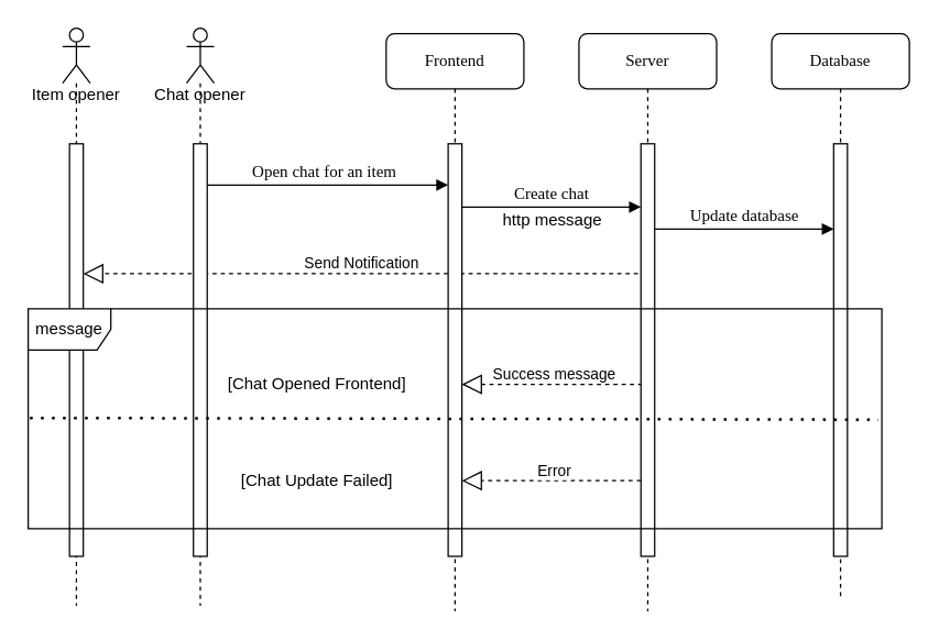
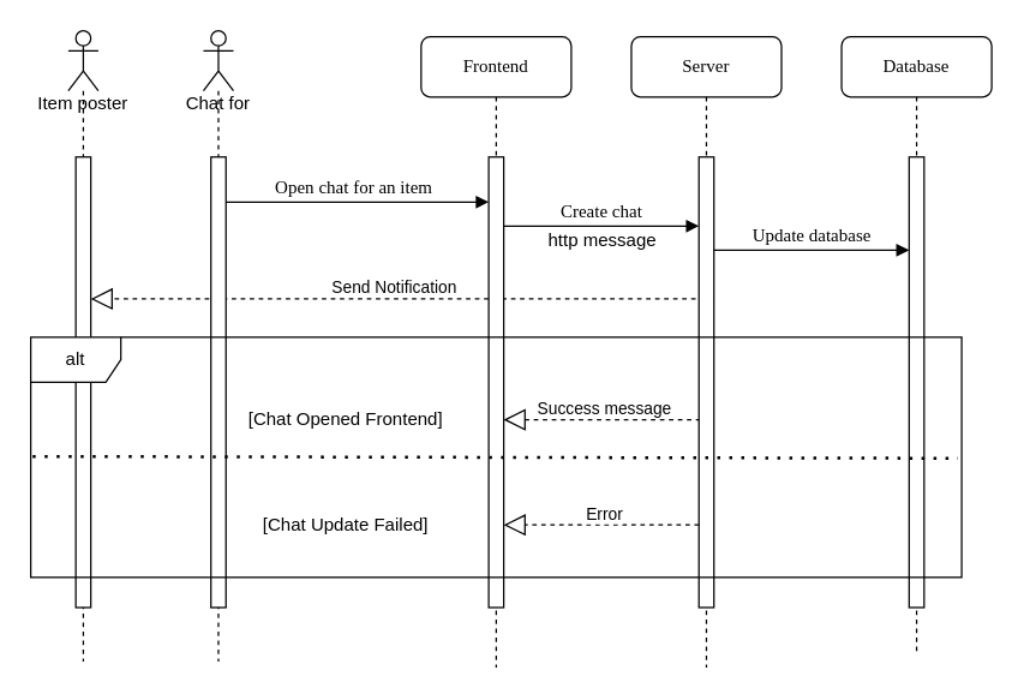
- <mxCell id="18" value="Item opener" style="text;strokeColor=none;align=center;fillColor=none;html=1;verticalAlign=middle;whiteSpace=wrap;rounded=0;" vertex="1" parent="1"><mxGeometry y="54" width="70" height="30" as="geometry" x="20" /></mxCell>
+ <mxCell id="18" value="Item poster" style="text;strokeColor=none;align=center;fillColor=none;html=1;verticalAlign=middle;whiteSpace=wrap;rounded=0;" vertex="1" parent="1"><mxGeometry y="54" width="70" height="30" as="geometry" x="20" /></mxCell>
- <mxCell id="21" value="Chat opener" style="text;strokeColor=none;align=center;fillColor=none;html=1;verticalAlign=middle;whiteSpace=wrap;rounded=0;" vertex="1" parent="1"><mxGeometry x="110" y="54" width="70" height="30.0" as="geometry" /></mxCell>
+ <mxCell id="21" value="Chat for" style="text;strokeColor=none;align=center;fillColor=none;html=1;verticalAlign=middle;whiteSpace=wrap;rounded=0;" vertex="1" parent="1"><mxGeometry x="110" y="54" width="70" height="30.0" as="geometry" /></mxCell>
- <mxCell id="22" value="message" style="shape=umlFrame;whiteSpace=wrap;html=1;pointerEvents=0;" vertex="1" parent="1"><mxGeometry y="224" width="620" height="160" as="geometry" x="20" /></mxCell>
+ <mxCell id="22" value="alt" style="shape=umlFrame;whiteSpace=wrap;html=1;pointerEvents=0;" vertex="1" parent="1"><mxGeometry y="224" width="620" height="160" as="geometry" x="20" /></mxCell>
